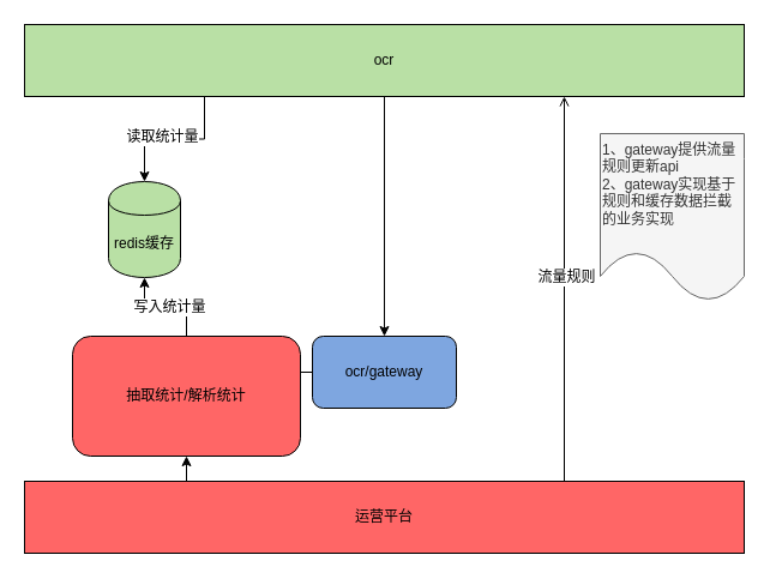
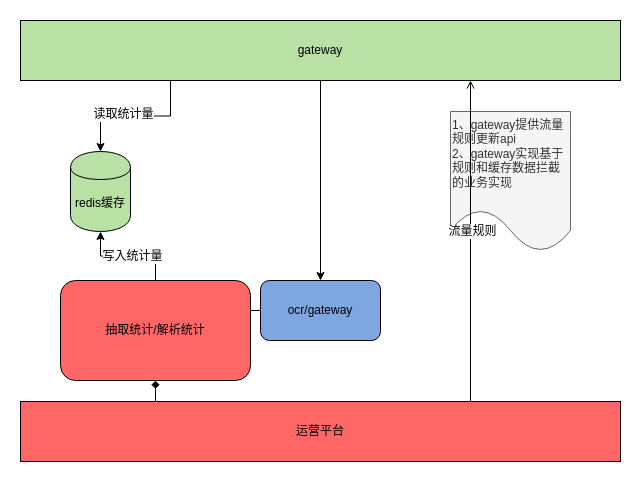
- <mxCell id="6" value="ocr" style="rounded=0;whiteSpace=wrap;html=1;fillColor=#B9E0A5;" vertex="1" parent="1"><mxGeometry x="20" y="20" width="600" height="60" as="geometry" /></mxCell>
+ <mxCell id="6" value="gateway" style="rounded=0;whiteSpace=wrap;html=1;fillColor=#B9E0A5;" vertex="1" parent="1"><mxGeometry x="20" y="20" width="600" height="60" as="geometry" /></mxCell>
- <mxCell id="2" value="1、gateway提供流量规则更新api&lt;br&gt;2、gateway实现基于规则和缓存数据拦截的业务实现" style="shape=document;whiteSpace=wrap;html=1;boundedLbl=1;fillColor=#f5f5f5;strokeColor=#666666;fontColor=#333333;shadow=0;flipV=0;flipH=1;verticalAlign=top;textDirection=ltr;labelPosition=center;verticalLabelPosition=middle;align=left;fontFamily=Helvetica;horizontal=1;" vertex="1" parent="1"><mxGeometry x="500" y="111" width="120" height="140" as="geometry" /></mxCell>
+ <mxCell id="2" value="1、gateway提供流量规则更新api&lt;br&gt;2、gateway实现基于规则和缓存数据拦截的业务实现" style="shape=document;whiteSpace=wrap;html=1;boundedLbl=1;fillColor=#f5f5f5;strokeColor=#666666;fontColor=#333333;shadow=0;flipV=0;flipH=1;verticalAlign=top;textDirection=ltr;labelPosition=center;verticalLabelPosition=middle;align=left;fontFamily=Helvetica;horizontal=1;" vertex="1" parent="1"><mxGeometry x="450" y="111" width="120" height="140" as="geometry" /></mxCell>
- <mxCell id="12" value="redis缓存" style="shape=cylinder;whiteSpace=wrap;html=1;boundedLbl=1;backgroundOutline=1;fillColor=#B9E0A5;" vertex="1" parent="1"><mxGeometry x="90" y="151" width="60" height="80" as="geometry" /></mxCell>
+ <mxCell id="12" value="redis缓存" style="shape=cylinder;whiteSpace=wrap;html=1;boundedLbl=1;backgroundOutline=1;fillColor=#B9E0A5;" vertex="1" parent="1"><mxGeometry x="70" y="151" width="60" height="80" as="geometry" /></mxCell>
- <mxCell id="13" style="edgeStyle=orthogonalEdgeStyle;rounded=0;orthogonalLoop=1;jettySize=auto;html=1;exitX=0.25;exitY=0;exitDx=0;exitDy=0;entryX=0.5;entryY=1;entryDx=0;entryDy=0;" edge="1" parent="1" source="16" target="11"><mxGeometry relative="1" as="geometry" /></mxCell>
+ <mxCell id="13" style="edgeStyle=orthogonalEdgeStyle;rounded=0;orthogonalLoop=1;jettySize=auto;html=1;exitX=0.25;exitY=0;exitDx=0;exitDy=0;entryX=0.5;entryY=1;entryDx=0;entryDy=0;endArrow=diamond;" edge="1" parent="1" source="16" target="11"><mxGeometry relative="1" as="geometry" /></mxCell>
